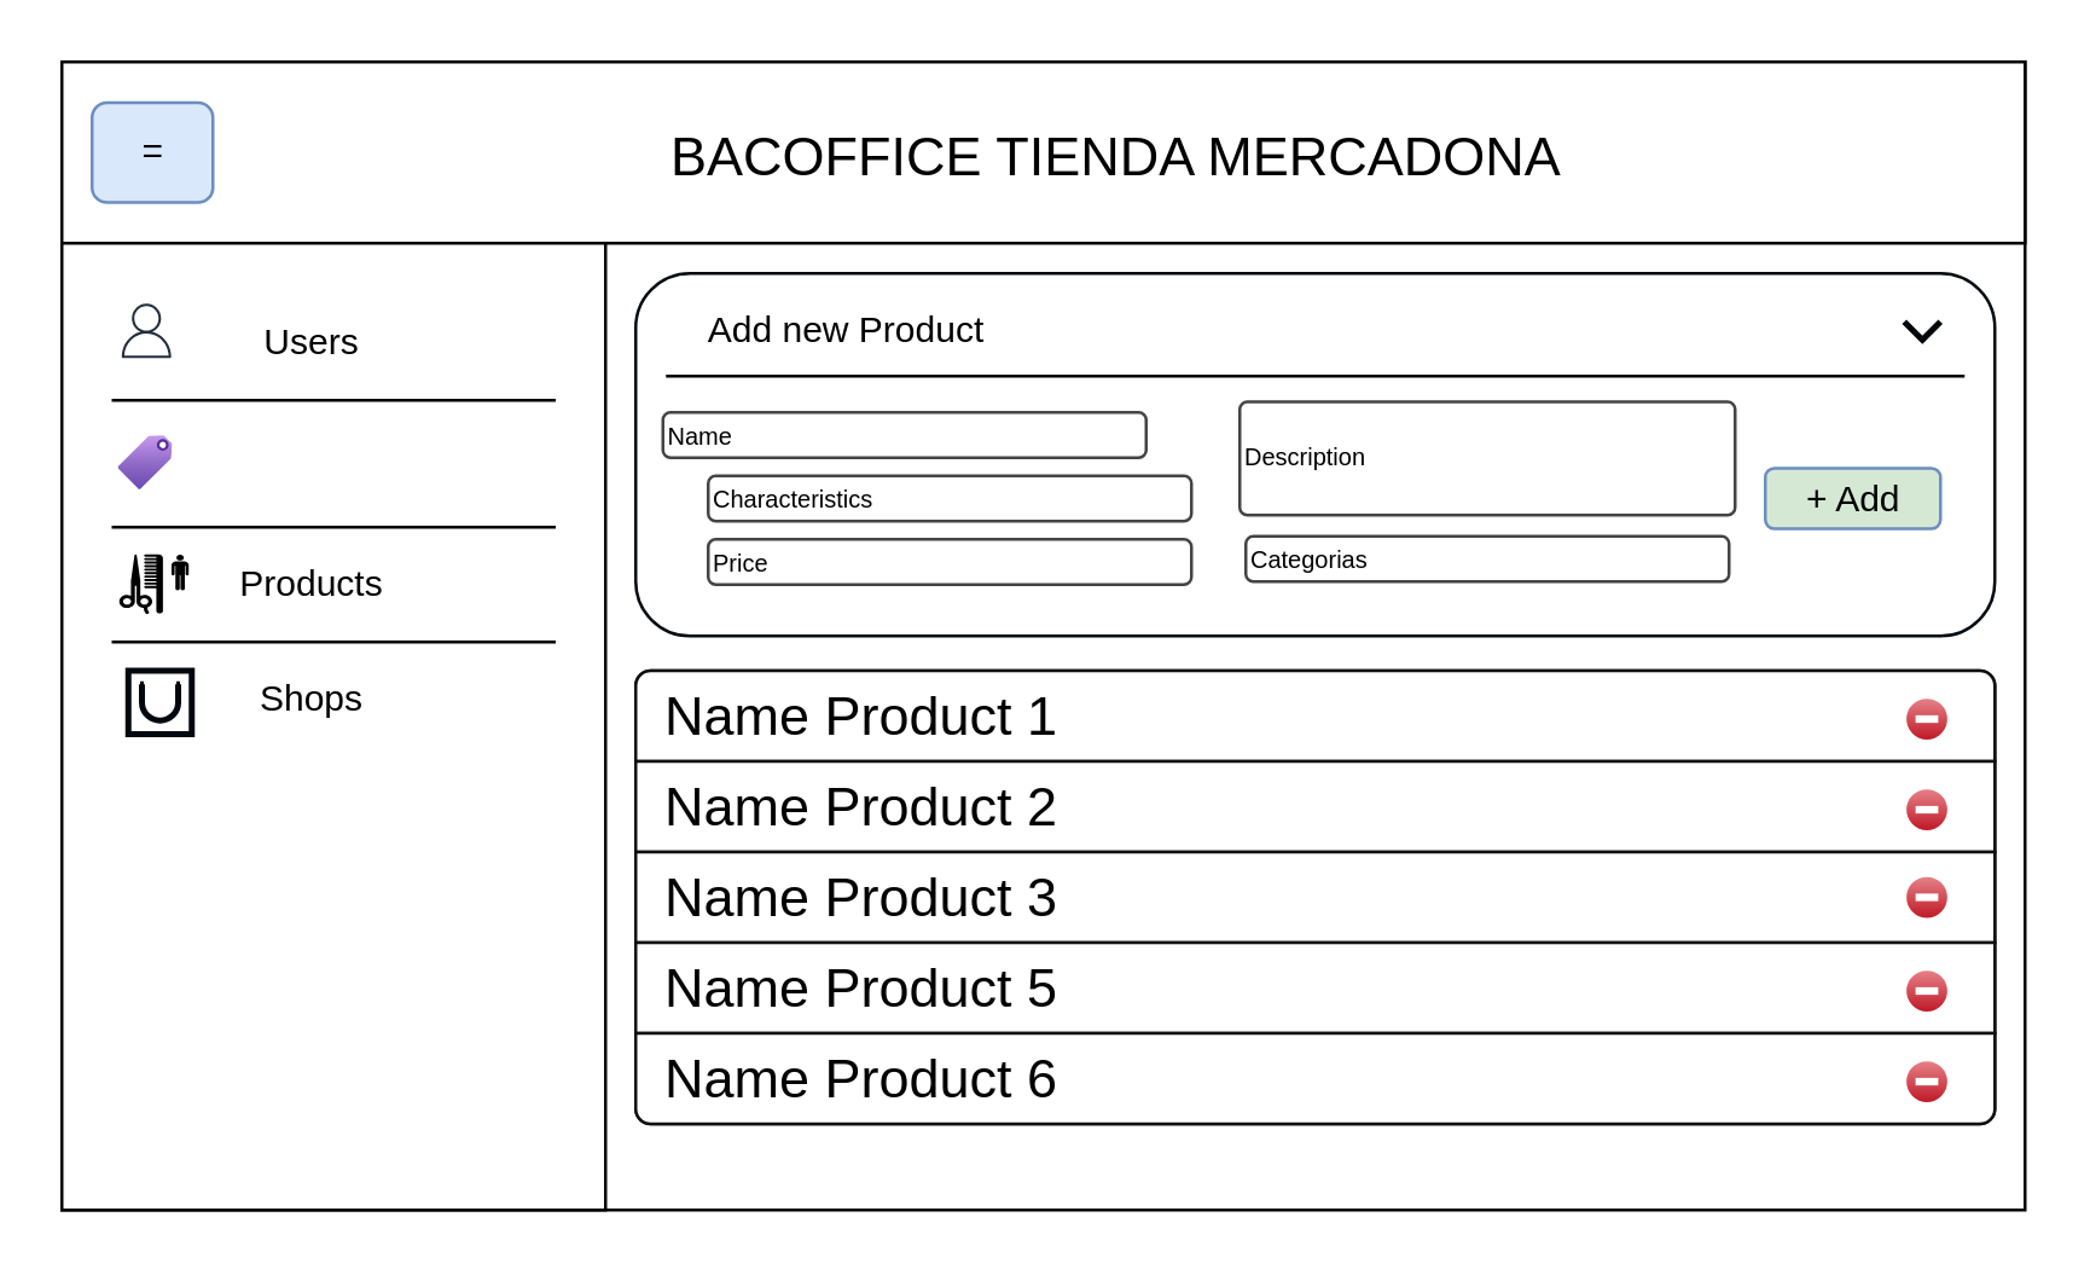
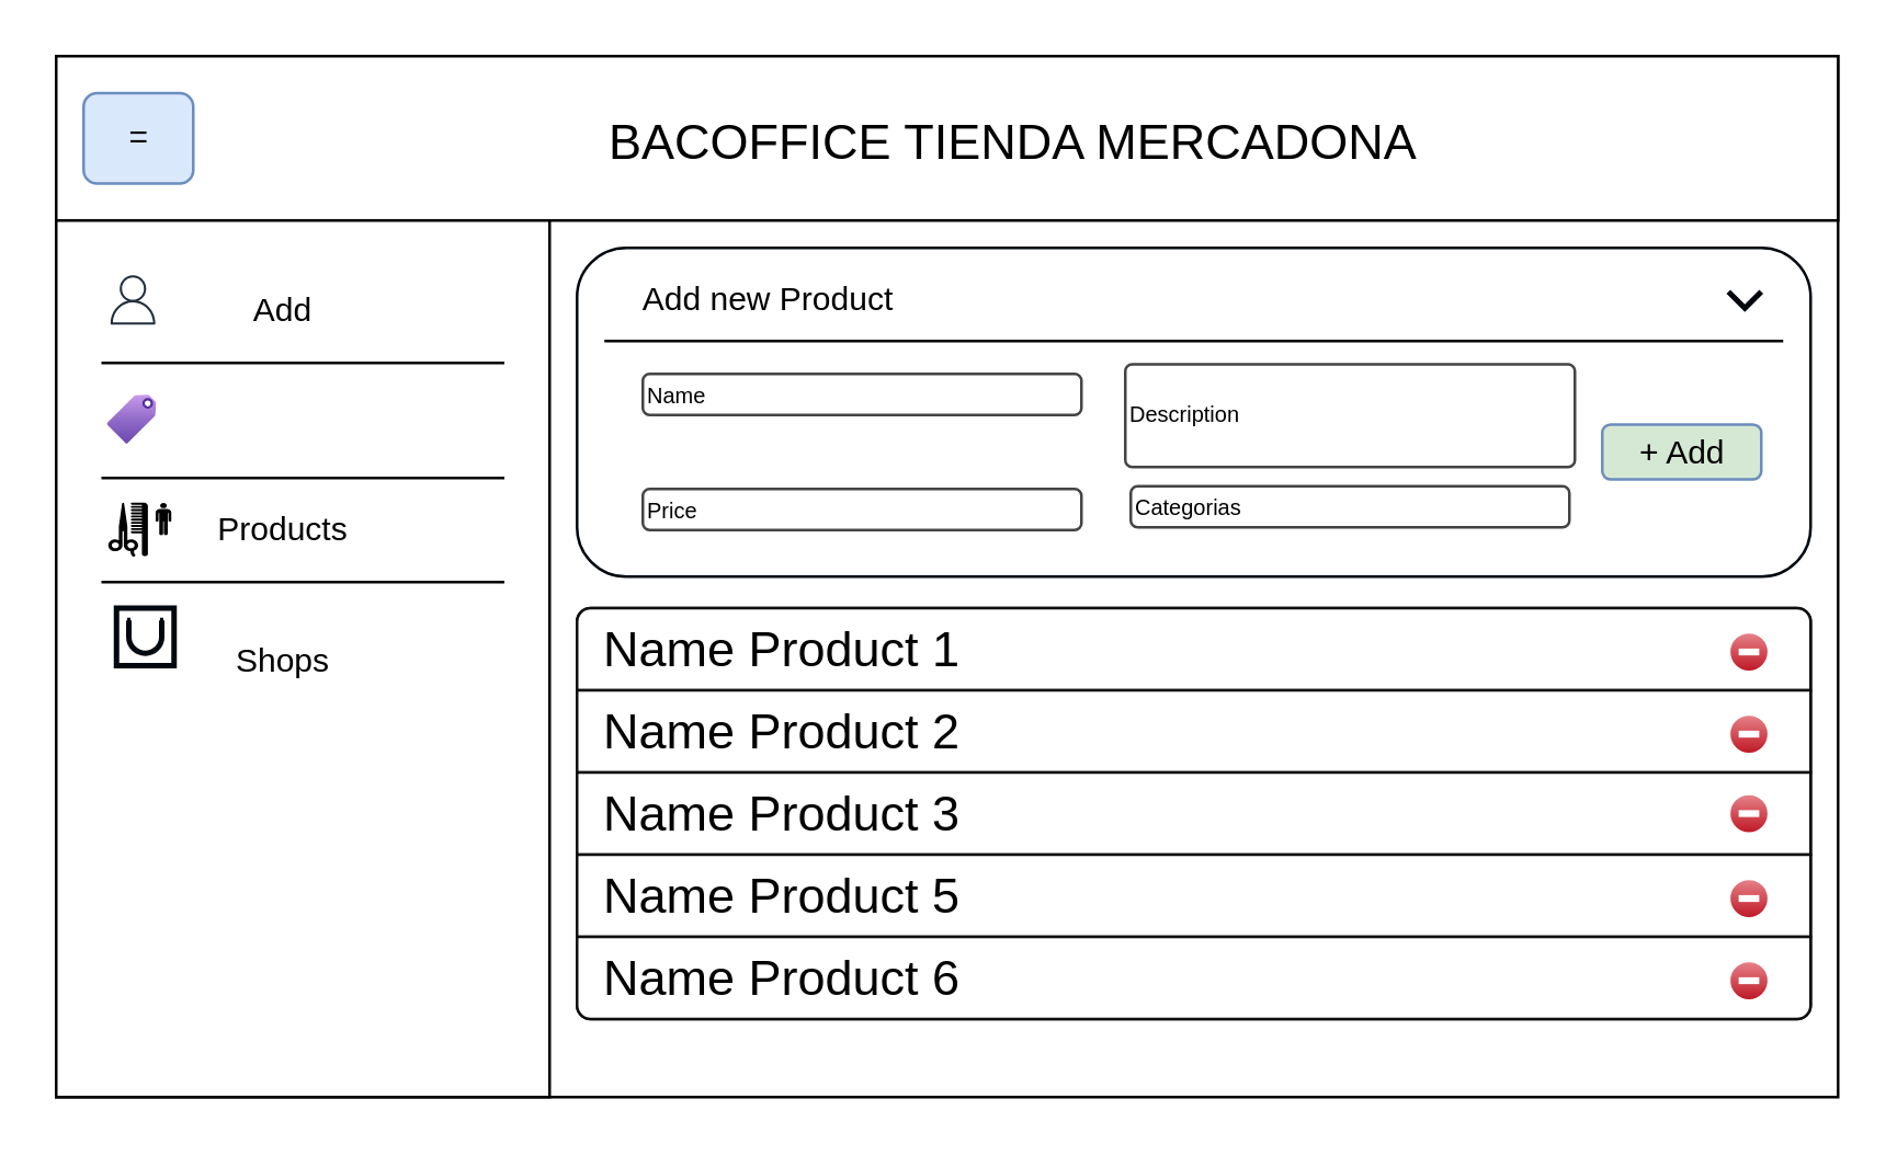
- <mxCell id="6" value="Users" style="text;html=1;strokeColor=none;fillColor=none;align=center;verticalAlign=middle;whiteSpace=wrap;rounded=0;" parent="1" vertex="1"><mxGeometry x="73" y="98" width="60" height="30" as="geometry" /></mxCell>
+ <mxCell id="6" value="Add" style="text;html=1;strokeColor=none;fillColor=none;align=center;verticalAlign=middle;whiteSpace=wrap;rounded=0;" parent="1" vertex="1"><mxGeometry x="73" y="98" width="60" height="30" as="geometry" /></mxCell>
- <mxCell id="20" value="Name" style="strokeWidth=1;html=1;shadow=0;dashed=0;shape=mxgraph.ios.iTextInput;strokeColor=#444444;buttonText=;fontSize=8;whiteSpace=wrap;align=left;fillColor=#FFFFFF;fontColor=#000000;" parent="1" vertex="1"><mxGeometry x="219" y="136" width="160" height="15" as="geometry" /></mxCell>
+ <mxCell id="20" value="Name" style="strokeWidth=1;html=1;shadow=0;dashed=0;shape=mxgraph.ios.iTextInput;strokeColor=#444444;buttonText=;fontSize=8;whiteSpace=wrap;align=left;fillColor=#FFFFFF;fontColor=#000000;" parent="1" vertex="1"><mxGeometry x="234" y="136" width="160" height="15" as="geometry" /></mxCell>
- <mxCell id="22" value="Characteristics" style="strokeWidth=1;html=1;shadow=0;dashed=0;shape=mxgraph.ios.iTextInput;strokeColor=#444444;buttonText=;fontSize=8;whiteSpace=wrap;align=left;fillColor=#FFFFFF;fontColor=#000000;" parent="1" vertex="1"><mxGeometry x="234" y="157" width="160" height="15" as="geometry" /></mxCell>
- <mxCell id="14" value="Shops" style="text;html=1;strokeColor=none;fillColor=none;align=center;verticalAlign=middle;whiteSpace=wrap;rounded=0;" parent="1" vertex="1"><mxGeometry x="73" y="216" width="60" height="30" as="geometry" /></mxCell>
+ <mxCell id="14" value="Shops" style="text;html=1;strokeColor=none;fillColor=none;align=center;verticalAlign=middle;whiteSpace=wrap;rounded=0;" parent="1" vertex="1"><mxGeometry x="73" y="226" width="60" height="30" as="geometry" /></mxCell>
